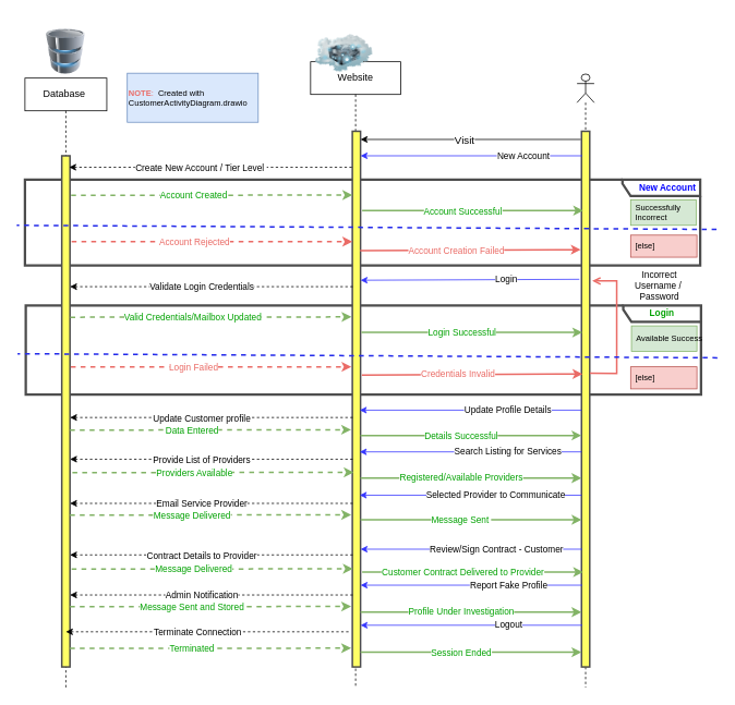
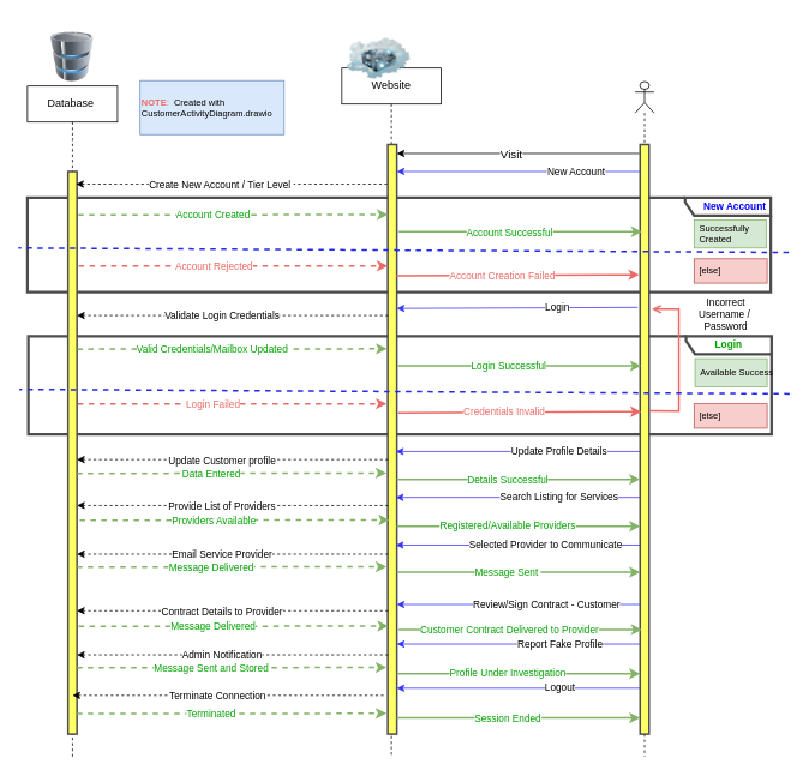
- <mxCell id="33" value="Successfully &#10;Incorrect" style="strokeWidth=1;shadow=0;dashed=0;align=center;shape=mxgraph.mockup.text.textBox;align=left;fontSize=10;spacingLeft=4;spacingTop=-2;strokeColor=#82b366;mainText=;labelBorderColor=none;fillColor=#d5e8d4;" parent="1" vertex="1"><mxGeometry x="770" y="244" width="80" height="31" as="geometry" /></mxCell>
+ <mxCell id="33" value="Successfully &#10;Created" style="strokeWidth=1;shadow=0;dashed=0;align=center;shape=mxgraph.mockup.text.textBox;align=left;fontSize=10;spacingLeft=4;spacingTop=-2;strokeColor=#82b366;mainText=;labelBorderColor=none;fillColor=#d5e8d4;" parent="1" vertex="1"><mxGeometry x="770" y="244" width="80" height="31" as="geometry" /></mxCell>
